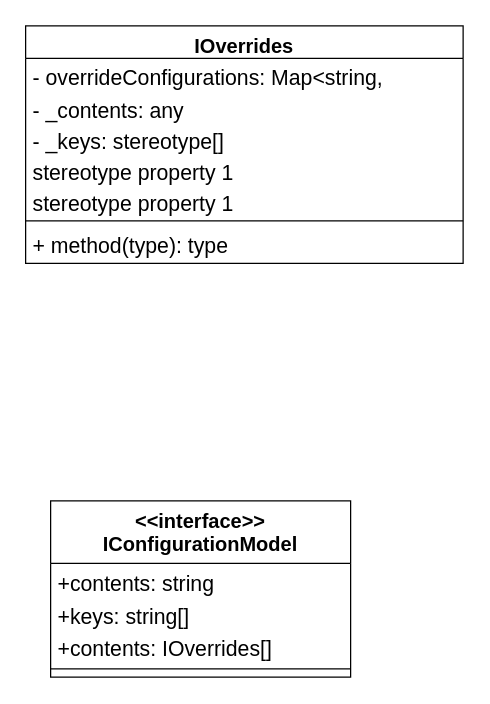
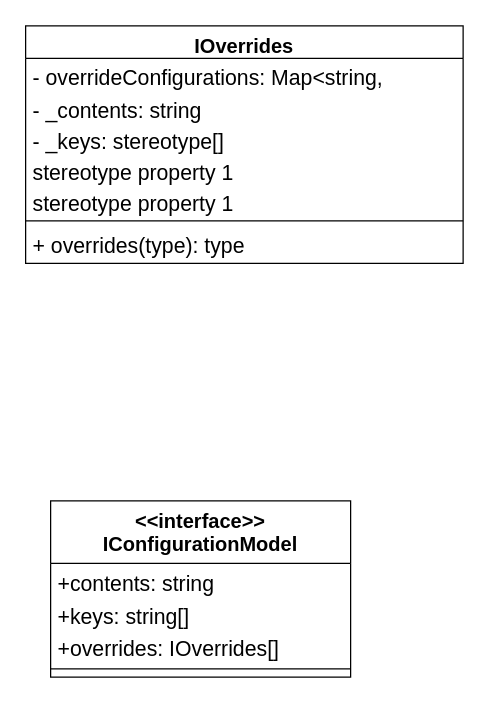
- <mxCell id="4" value="- _contents: any" style="text;html=1;strokeColor=none;fillColor=none;align=left;verticalAlign=top;spacingLeft=4;spacingRight=4;overflow=hidden;rotatable=0;points=[[0,0.5],[1,0.5]];portConstraint=eastwest;fontSize=17;" parent="2" vertex="1"><mxGeometry y="52" width="350" height="25" as="geometry" /></mxCell>
+ <mxCell id="4" value="- _contents: string" style="text;html=1;strokeColor=none;fillColor=none;align=left;verticalAlign=top;spacingLeft=4;spacingRight=4;overflow=hidden;rotatable=0;points=[[0,0.5],[1,0.5]];portConstraint=eastwest;fontSize=17;" parent="2" vertex="1"><mxGeometry y="52" width="350" height="25" as="geometry" /></mxCell>
- <mxCell id="9" value="+ method(type): type" style="text;strokeColor=none;fillColor=none;align=left;verticalAlign=top;spacingLeft=4;spacingRight=4;overflow=hidden;rotatable=0;points=[[0,0.5],[1,0.5]];portConstraint=eastwest;whiteSpace=wrap;html=1;fontSize=17;" parent="2" vertex="1"><mxGeometry y="160" width="350" height="30" as="geometry" /></mxCell>
+ <mxCell id="9" value="+ overrides(type): type" style="text;strokeColor=none;fillColor=none;align=left;verticalAlign=top;spacingLeft=4;spacingRight=4;overflow=hidden;rotatable=0;points=[[0,0.5],[1,0.5]];portConstraint=eastwest;whiteSpace=wrap;html=1;fontSize=17;" parent="2" vertex="1"><mxGeometry y="160" width="350" height="30" as="geometry" /></mxCell>
- <mxCell id="13" value="+contents: IOverrides[]" style="text;strokeColor=none;fillColor=none;align=left;verticalAlign=top;spacingLeft=4;spacingRight=4;overflow=hidden;rotatable=0;points=[[0,0.5],[1,0.5]];portConstraint=eastwest;fontSize=17;" vertex="1" parent="10"><mxGeometry y="102" width="240" height="26" as="geometry" /></mxCell>
+ <mxCell id="13" value="+overrides: IOverrides[]" style="text;strokeColor=none;fillColor=none;align=left;verticalAlign=top;spacingLeft=4;spacingRight=4;overflow=hidden;rotatable=0;points=[[0,0.5],[1,0.5]];portConstraint=eastwest;fontSize=17;" vertex="1" parent="10"><mxGeometry y="102" width="240" height="26" as="geometry" /></mxCell>
